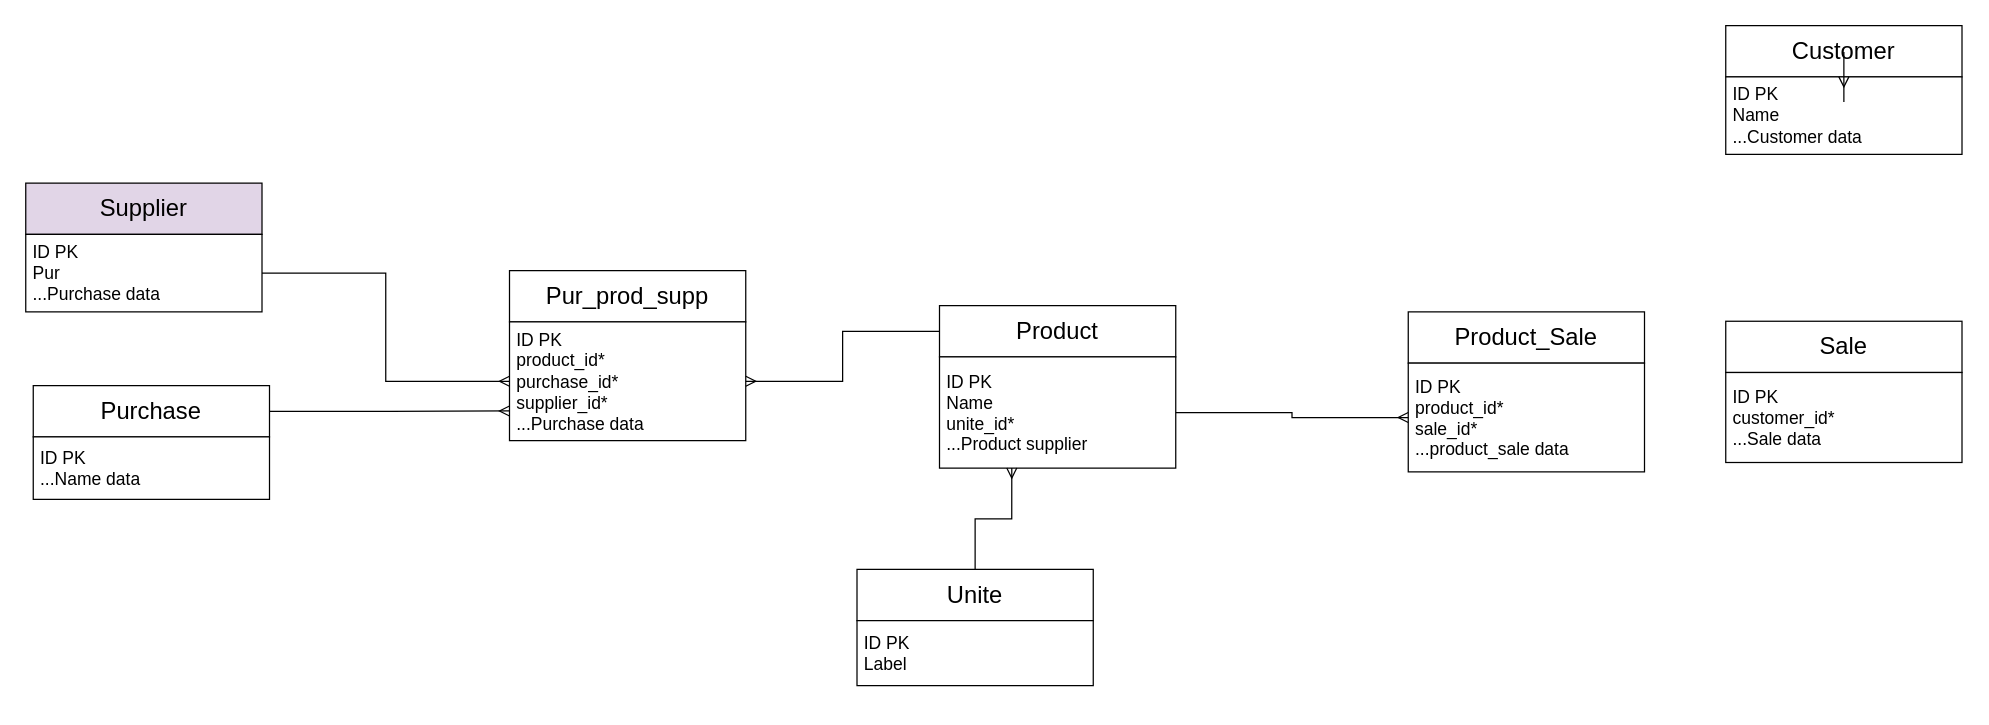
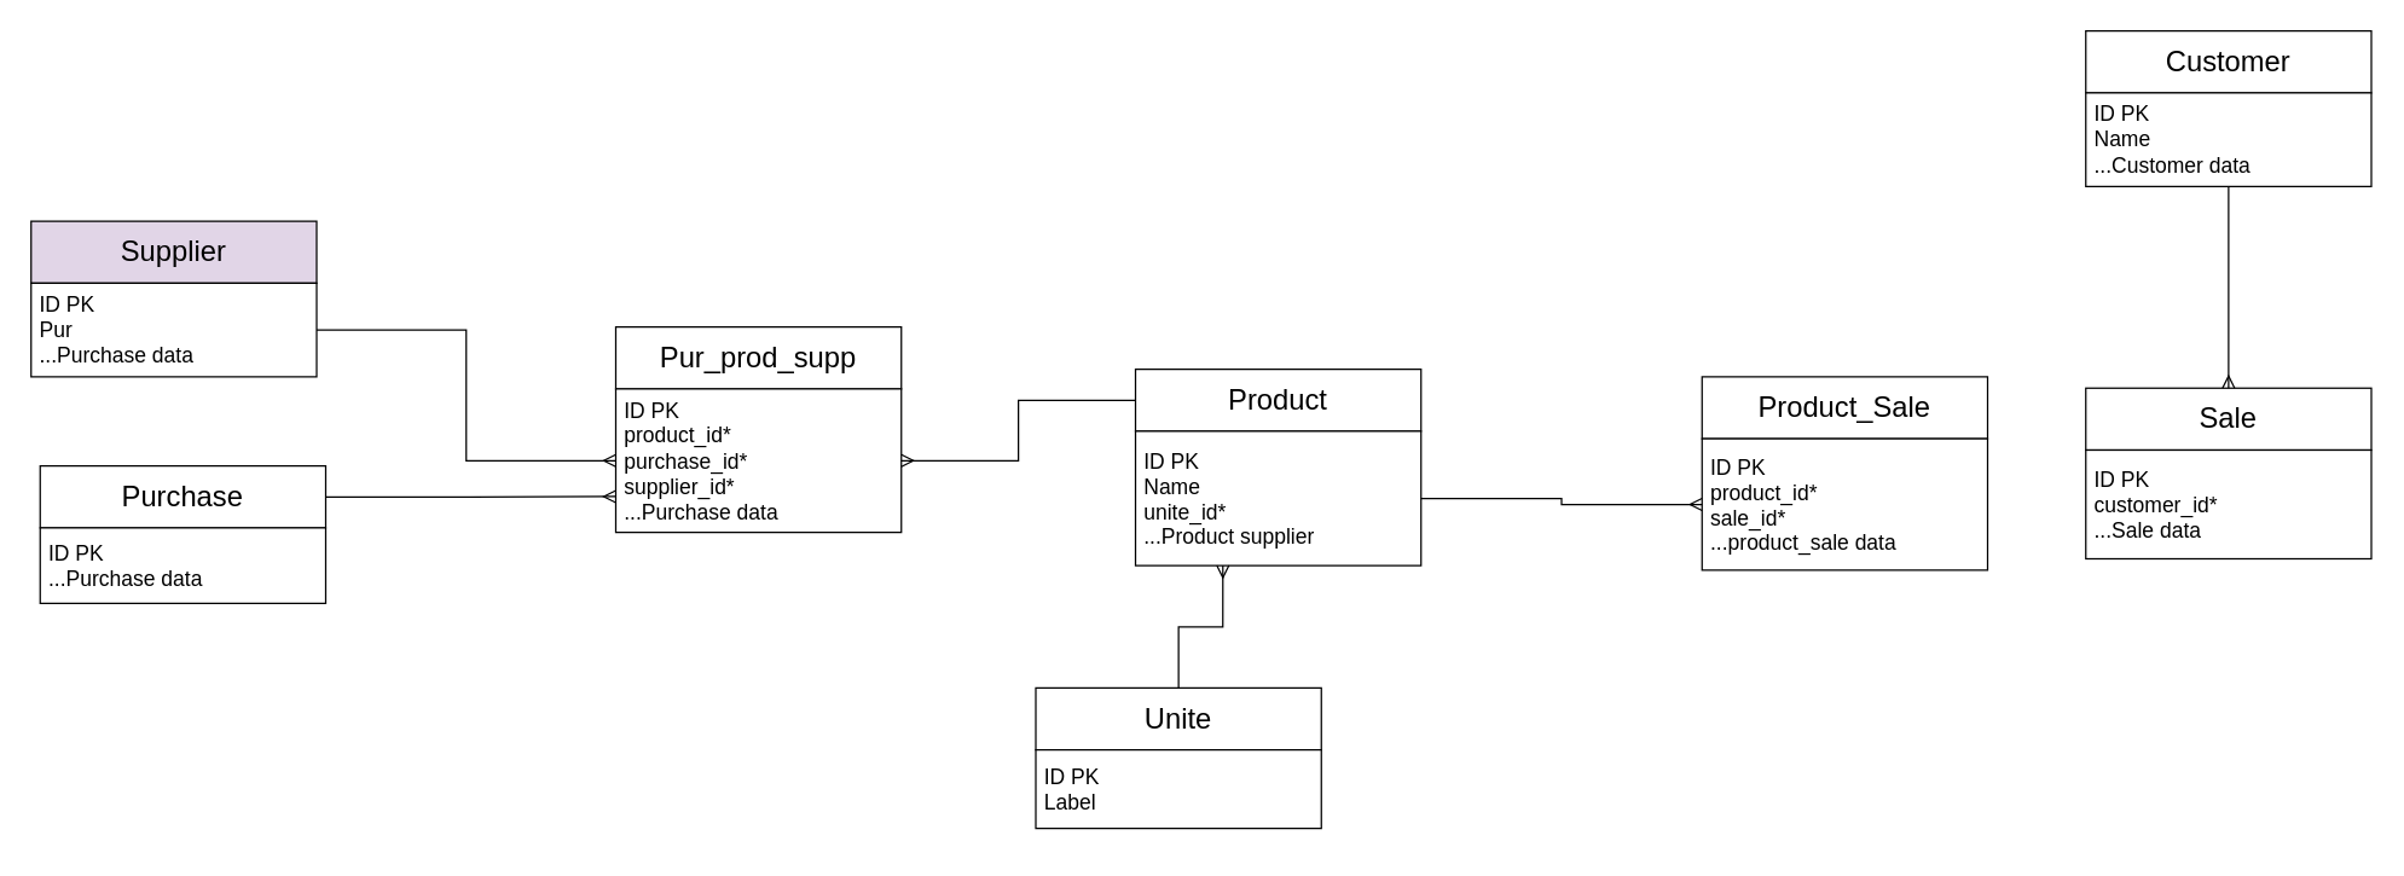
- <mxCell id="15" value="" style="edgeStyle=orthogonalEdgeStyle;rounded=0;orthogonalLoop=1;jettySize=auto;html=1;endArrow=ERmany;endFill=0;" parent="1" source="14" target="13" edge="1"><mxGeometry relative="1" as="geometry" /></mxCell>
+ <mxCell id="15" value="" style="edgeStyle=orthogonalEdgeStyle;rounded=0;orthogonalLoop=1;jettySize=auto;html=1;endArrow=ERmany;endFill=0;" parent="1" source="14" target="6" edge="1"><mxGeometry relative="1" as="geometry" /></mxCell>
- <mxCell id="22" value="&lt;div style=&quot;font-size: 14px;&quot; align=&quot;left&quot;&gt;&lt;font style=&quot;font-size: 14px;&quot;&gt;&amp;nbsp;ID PK&lt;br&gt;&lt;/font&gt;&lt;/div&gt;&lt;div style=&quot;font-size: 14px;&quot; align=&quot;left&quot;&gt;&lt;font style=&quot;font-size: 14px;&quot;&gt;&amp;nbsp;...Name data&lt;br&gt;&lt;/font&gt;&lt;/div&gt;" style="rounded=0;whiteSpace=wrap;html=1;align=left;" parent="20" vertex="1"><mxGeometry y="41" width="189" height="50" as="geometry" /></mxCell>
+ <mxCell id="22" value="&lt;div style=&quot;font-size: 14px;&quot; align=&quot;left&quot;&gt;&lt;font style=&quot;font-size: 14px;&quot;&gt;&amp;nbsp;ID PK&lt;br&gt;&lt;/font&gt;&lt;/div&gt;&lt;div style=&quot;font-size: 14px;&quot; align=&quot;left&quot;&gt;&lt;font style=&quot;font-size: 14px;&quot;&gt;&amp;nbsp;...Purchase data&lt;br&gt;&lt;/font&gt;&lt;/div&gt;" style="rounded=0;whiteSpace=wrap;html=1;align=left;" parent="20" vertex="1"><mxGeometry y="41" width="189" height="50" as="geometry" /></mxCell>
